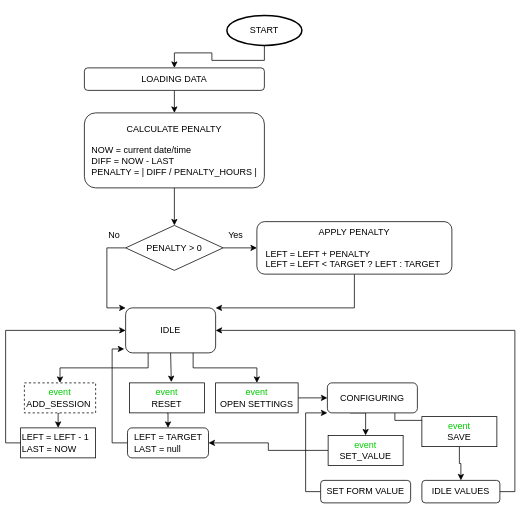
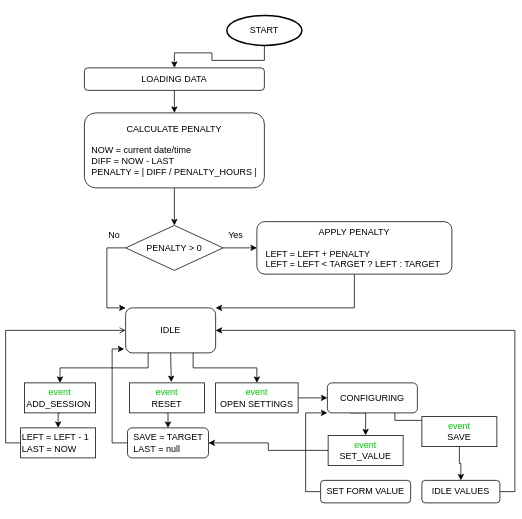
- <mxCell id="28" style="edgeStyle=orthogonalEdgeStyle;rounded=0;orthogonalLoop=1;jettySize=auto;html=1;exitX=0;exitY=0.5;exitDx=0;exitDy=0;entryX=0;entryY=0.5;entryDx=0;entryDy=0;" edge="1" parent="1" source="29" target="14"><mxGeometry relative="1" as="geometry" /></mxCell>
+ <mxCell id="28" style="edgeStyle=orthogonalEdgeStyle;rounded=0;orthogonalLoop=1;jettySize=auto;html=1;exitX=0;exitY=0.5;exitDx=0;exitDy=0;entryX=0;entryY=0.5;entryDx=0;entryDy=0;endArrow=open;" edge="1" parent="1" source="29" target="14"><mxGeometry relative="1" as="geometry" /></mxCell>
- <mxCell id="21" value="&lt;font color=&quot;#00cc00&quot;&gt;event&lt;/font&gt;&lt;br&gt;ADD_SESSION&amp;nbsp;" style="rounded=0;whiteSpace=wrap;html=1;dashed=1;" vertex="1" parent="1"><mxGeometry x="25" y="510" width="95" height="40" as="geometry" /></mxCell>
+ <mxCell id="21" value="&lt;font color=&quot;#00cc00&quot;&gt;event&lt;/font&gt;&lt;br&gt;ADD_SESSION&amp;nbsp;" style="rounded=0;whiteSpace=wrap;html=1;" vertex="1" parent="1"><mxGeometry x="25" y="510" width="95" height="40" as="geometry" /></mxCell>
- <mxCell id="27" value="&lt;div style=&quot;text-align: left;&quot;&gt;&lt;span style=&quot;background-color: initial;&quot;&gt;LEFT = TARGET&lt;/span&gt;&lt;/div&gt;&lt;div style=&quot;text-align: left;&quot;&gt;&lt;span style=&quot;background-color: initial;&quot;&gt;LAST = null&lt;/span&gt;&lt;/div&gt;" style="rounded=1;whiteSpace=wrap;html=1;" vertex="1" parent="1"><mxGeometry x="162.5" y="570" width="108" height="40" as="geometry" /></mxCell>
+ <mxCell id="27" value="&lt;div style=&quot;text-align: left;&quot;&gt;&lt;span style=&quot;background-color: initial;&quot;&gt;SAVE = TARGET&lt;/span&gt;&lt;/div&gt;&lt;div style=&quot;text-align: left;&quot;&gt;&lt;span style=&quot;background-color: initial;&quot;&gt;LAST = null&lt;/span&gt;&lt;/div&gt;" style="rounded=1;whiteSpace=wrap;html=1;" vertex="1" parent="1"><mxGeometry x="162.5" y="570" width="108" height="40" as="geometry" /></mxCell>
